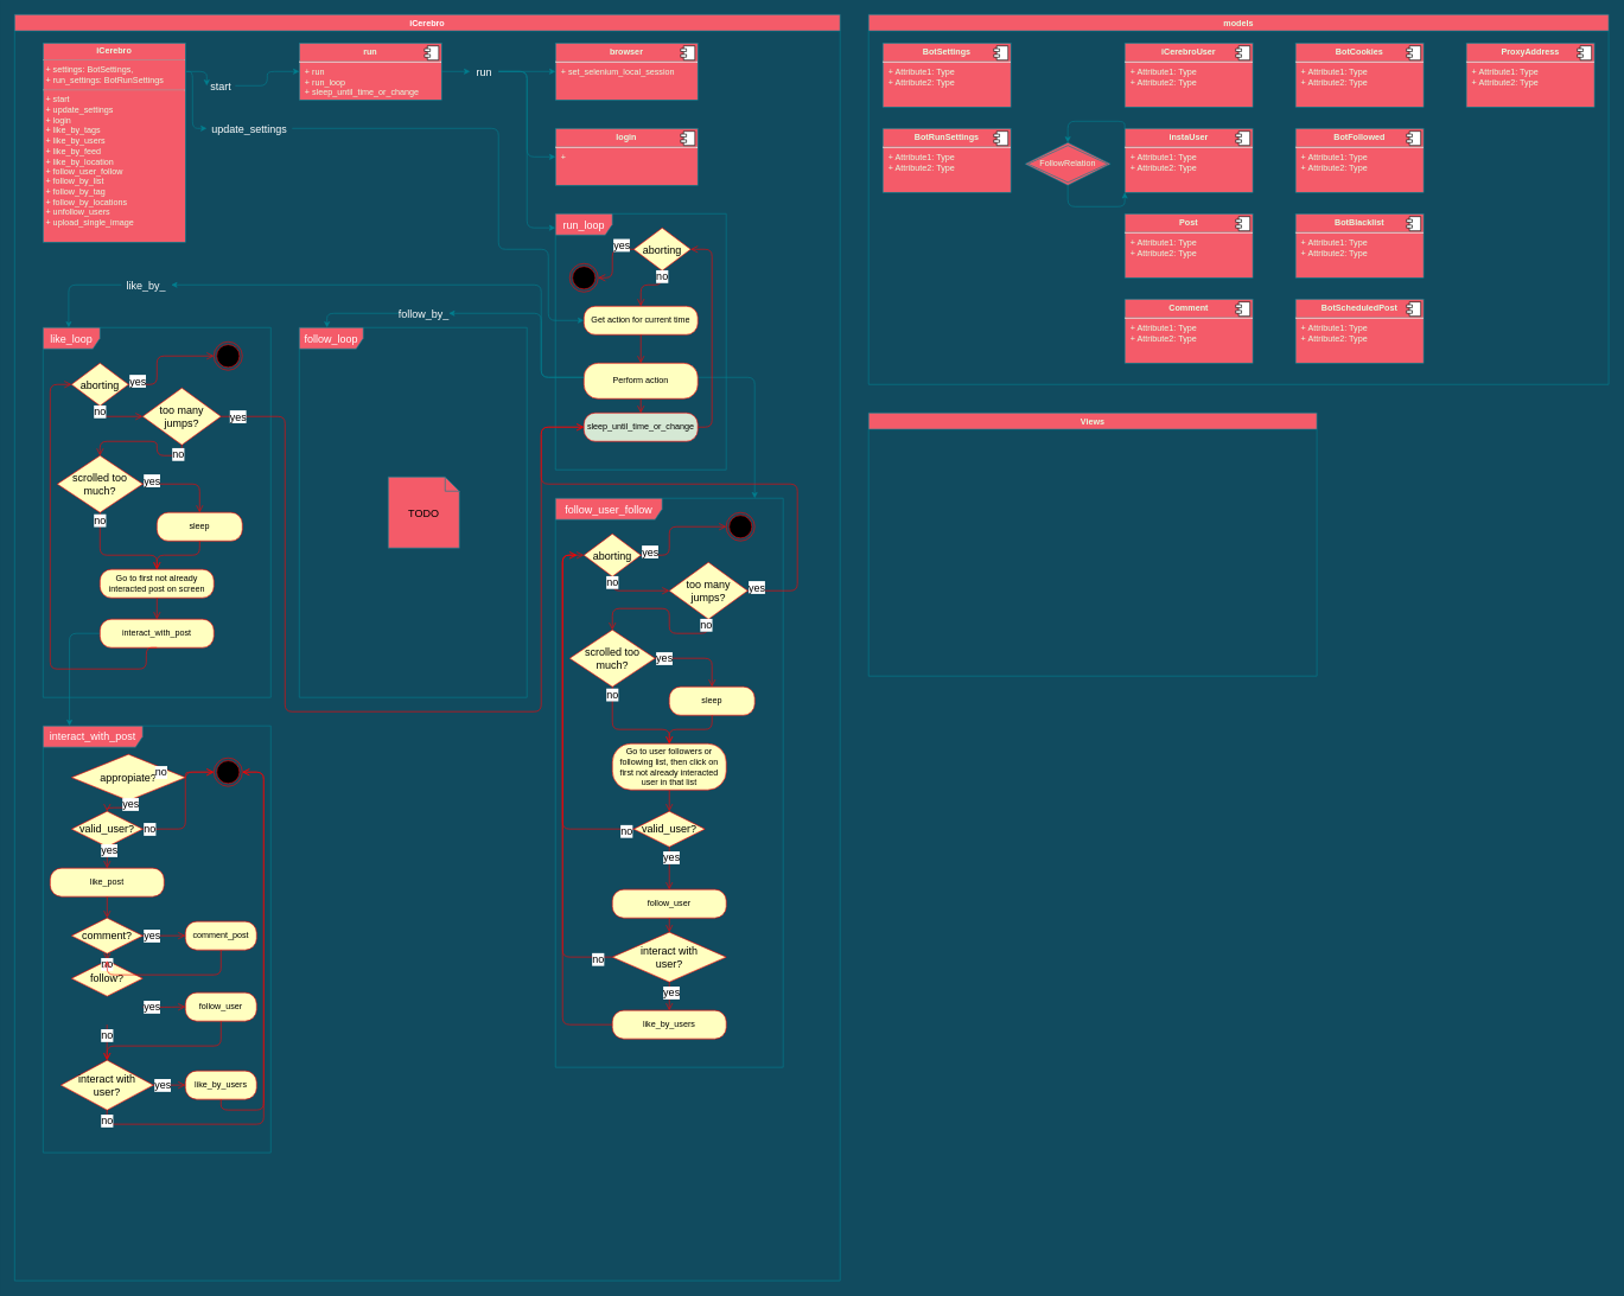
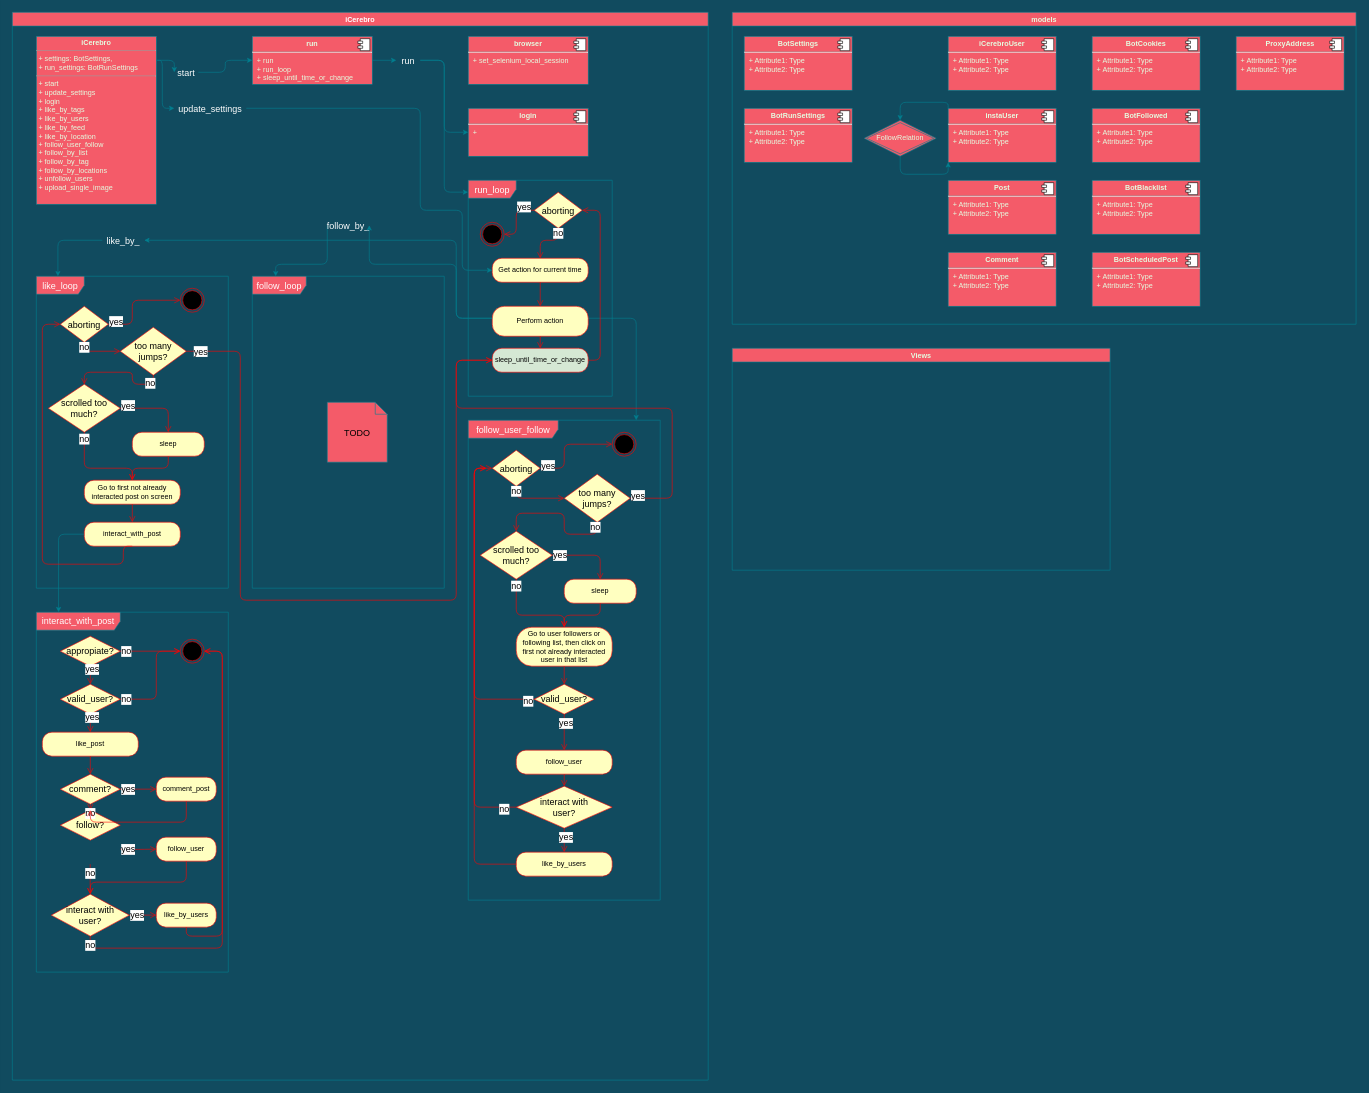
- <mxCell id="53" style="edgeStyle=orthogonalEdgeStyle;curved=0;rounded=1;sketch=0;orthogonalLoop=1;jettySize=auto;html=1;labelBackgroundColor=#ffffff;strokeColor=#028090;fillColor=#F45B69;fontSize=15;fontColor=#FFFFFF;entryX=0;entryY=0.5;entryDx=0;entryDy=0;" edge="1" parent="29" source="55" target="48"><mxGeometry relative="1" as="geometry"><mxPoint x="700" y="80" as="targetPoint" /><Array as="points" /></mxGeometry></mxCell>
- <mxCell id="67" value="follow_by_" style="text;html=1;strokeColor=none;fillColor=none;align=center;verticalAlign=middle;whiteSpace=wrap;rounded=0;labelBackgroundColor=none;sketch=0;fontSize=15;fontColor=#FFFFFF;" vertex="1" parent="29"><mxGeometry x="540" y="410" width="70" height="20" as="geometry" /></mxCell>
+ <mxCell id="67" value="follow_by_" style="text;html=1;strokeColor=none;fillColor=none;align=center;verticalAlign=middle;whiteSpace=wrap;rounded=0;labelBackgroundColor=none;sketch=0;fontSize=15;fontColor=#FFFFFF;" vertex="1" parent="29"><mxGeometry x="525" y="345" width="70" height="20" as="geometry" /></mxCell>
- <mxCell id="110" value="appropiate?" style="rhombus;whiteSpace=wrap;html=1;fillColor=#ffffc0;strokeColor=#ff0000;rounded=0;labelBackgroundColor=none;sketch=0;fontSize=15;fontColor=#000000;" vertex="1" parent="29"><mxGeometry x="80" y="1040" width="160" height="65" as="geometry" /></mxCell>
+ <mxCell id="110" value="appropiate?" style="rhombus;whiteSpace=wrap;html=1;fillColor=#ffffc0;strokeColor=#ff0000;rounded=0;labelBackgroundColor=none;sketch=0;fontSize=15;fontColor=#000000;" vertex="1" parent="29"><mxGeometry x="80" y="1040" width="100" height="50" as="geometry" /></mxCell>
